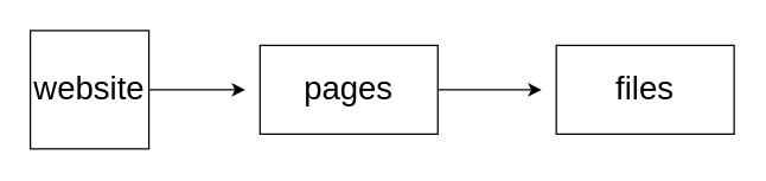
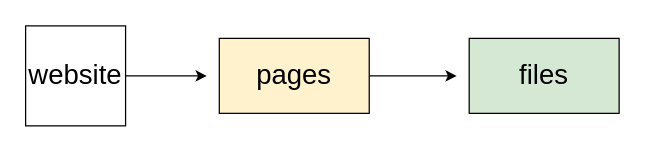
- <mxCell id="5" value="pages" style="rounded=0;whiteSpace=wrap;html=1;fontSize=22;" vertex="1" parent="1"><mxGeometry x="175" y="30" width="120" height="60" as="geometry" /></mxCell>
+ <mxCell id="5" value="pages" style="rounded=0;whiteSpace=wrap;html=1;fontSize=22;fillColor=#fff2cc;" vertex="1" parent="1"><mxGeometry x="175" y="30" width="120" height="60" as="geometry" /></mxCell>
- <mxCell id="6" value="files" style="rounded=0;whiteSpace=wrap;html=1;fontSize=22;" vertex="1" parent="1"><mxGeometry x="375" y="30" width="120" height="60" as="geometry" /></mxCell>
+ <mxCell id="6" value="files" style="rounded=0;whiteSpace=wrap;html=1;fontSize=22;fillColor=#d5e8d4;" vertex="1" parent="1"><mxGeometry x="375" y="30" width="120" height="60" as="geometry" /></mxCell>
